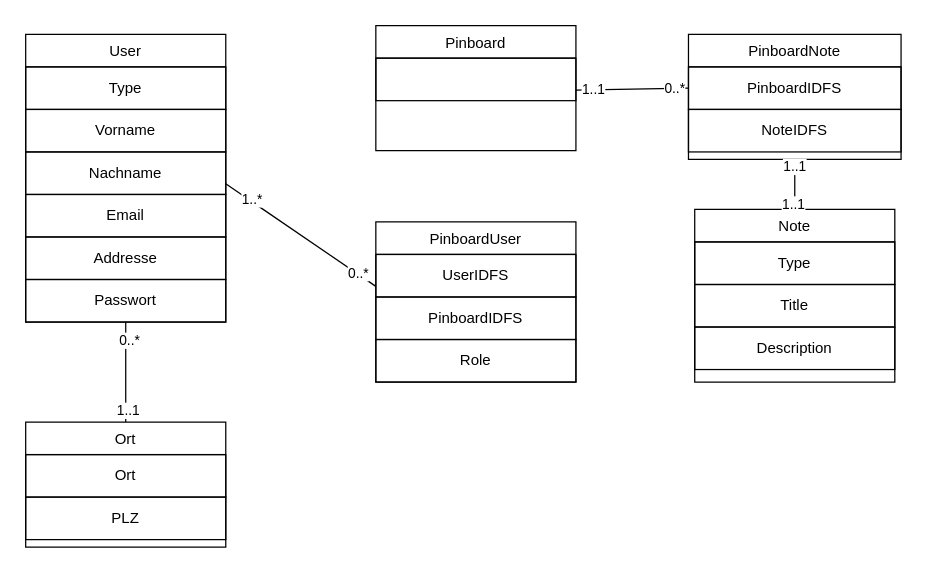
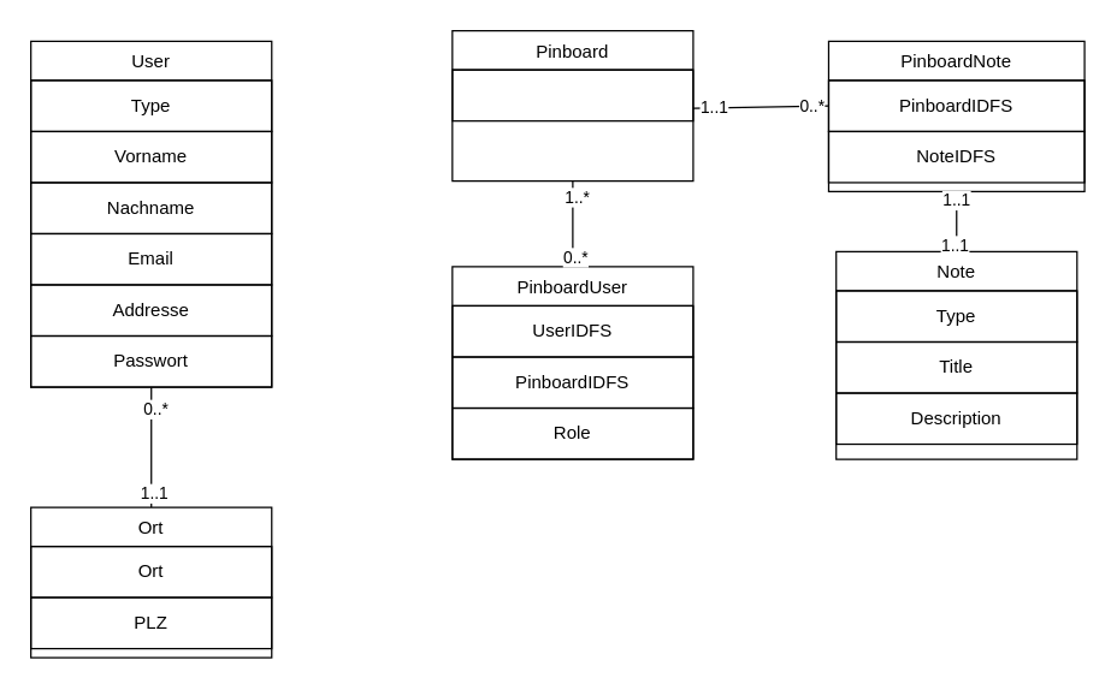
+ <mxCell id="31" value="" style="endArrow=none;html=1;rounded=0;exitX=0.5;exitY=1;exitDx=0;exitDy=0;entryX=0.5;entryY=0;entryDx=0;entryDy=0;" edge="1" parent="1" source="9" target="27"><mxGeometry width="50" height="50" relative="1" as="geometry"><mxPoint x="190" y="156.5" as="sourcePoint" /><mxPoint x="310" y="238.5" as="targetPoint" /></mxGeometry></mxCell>
+ <mxCell id="32" value="1..*" style="edgeLabel;html=1;align=center;verticalAlign=middle;resizable=0;points=[];" vertex="1" connectable="0" parent="31"><mxGeometry x="-0.682" y="2" relative="1" as="geometry"><mxPoint y="1" as="offset" /></mxGeometry></mxCell>
+ <mxCell id="33" value="0..*" style="edgeLabel;html=1;align=center;verticalAlign=middle;resizable=0;points=[];" vertex="1" connectable="0" parent="31"><mxGeometry x="0.745" y="1" relative="1" as="geometry"><mxPoint as="offset" /></mxGeometry></mxCell>
- <mxCell id="18" value="" style="endArrow=none;html=1;rounded=0;exitX=1;exitY=0.75;exitDx=0;exitDy=0;entryX=0;entryY=0.75;entryDx=0;entryDy=0;" edge="1" parent="1" source="5" target="28"><mxGeometry width="50" height="50" relative="1" as="geometry"><mxPoint x="350" y="217" as="sourcePoint" /><mxPoint x="400" y="167" as="targetPoint" /></mxGeometry></mxCell>
- <mxCell id="19" value="1..*" style="edgeLabel;html=1;align=center;verticalAlign=middle;resizable=0;points=[];" vertex="1" connectable="0" parent="18"><mxGeometry x="-0.682" y="2" relative="1" as="geometry"><mxPoint y="1" as="offset" /></mxGeometry></mxCell>
- <mxCell id="20" value="0..*" style="edgeLabel;html=1;align=center;verticalAlign=middle;resizable=0;points=[];" vertex="1" connectable="0" parent="18"><mxGeometry x="0.745" y="1" relative="1" as="geometry"><mxPoint as="offset" /></mxGeometry></mxCell>
